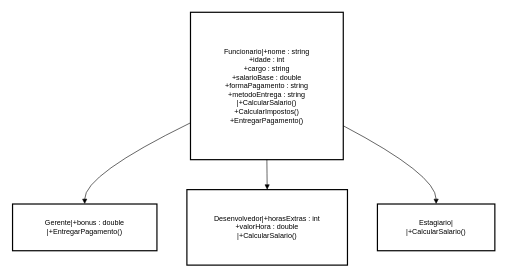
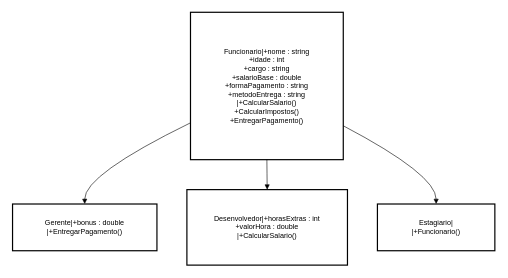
- <mxCell id="5" value="Estagiario|&#10;|+CalcularSalario()" style="whiteSpace=wrap;strokeWidth=2;" vertex="1" parent="1"><mxGeometry x="629" y="340" width="196" height="78" as="geometry" /></mxCell>
+ <mxCell id="5" value="Estagiario|&#10;|+Funcionario()" style="whiteSpace=wrap;strokeWidth=2;" vertex="1" parent="1"><mxGeometry x="629" y="340" width="196" height="78" as="geometry" /></mxCell>
